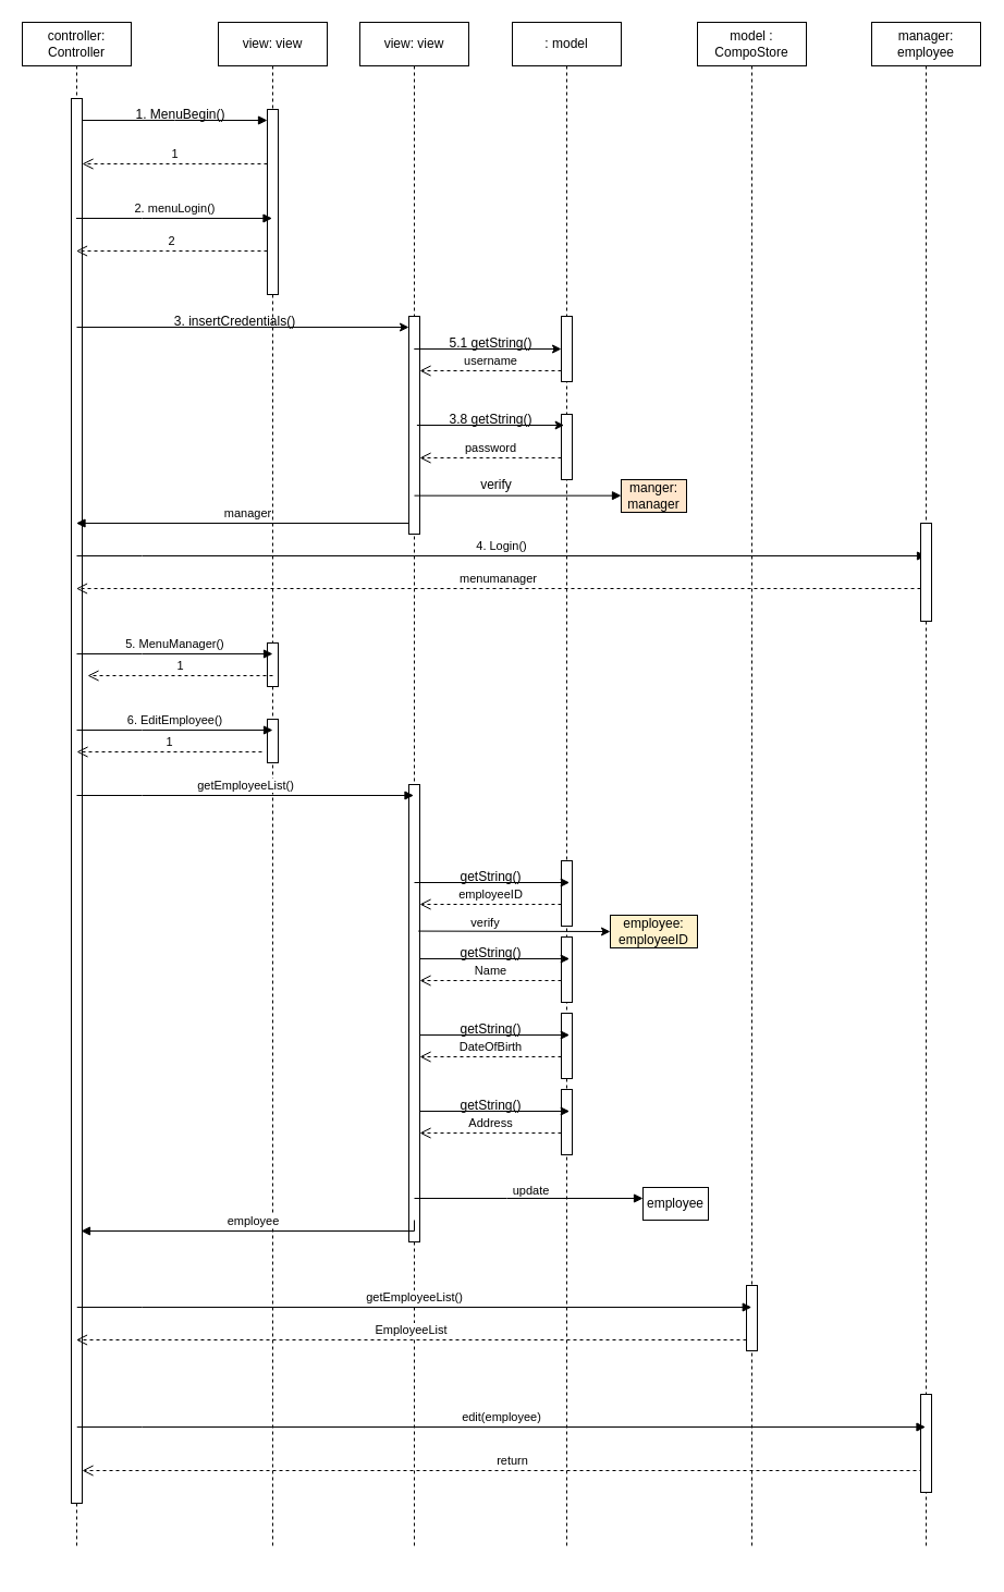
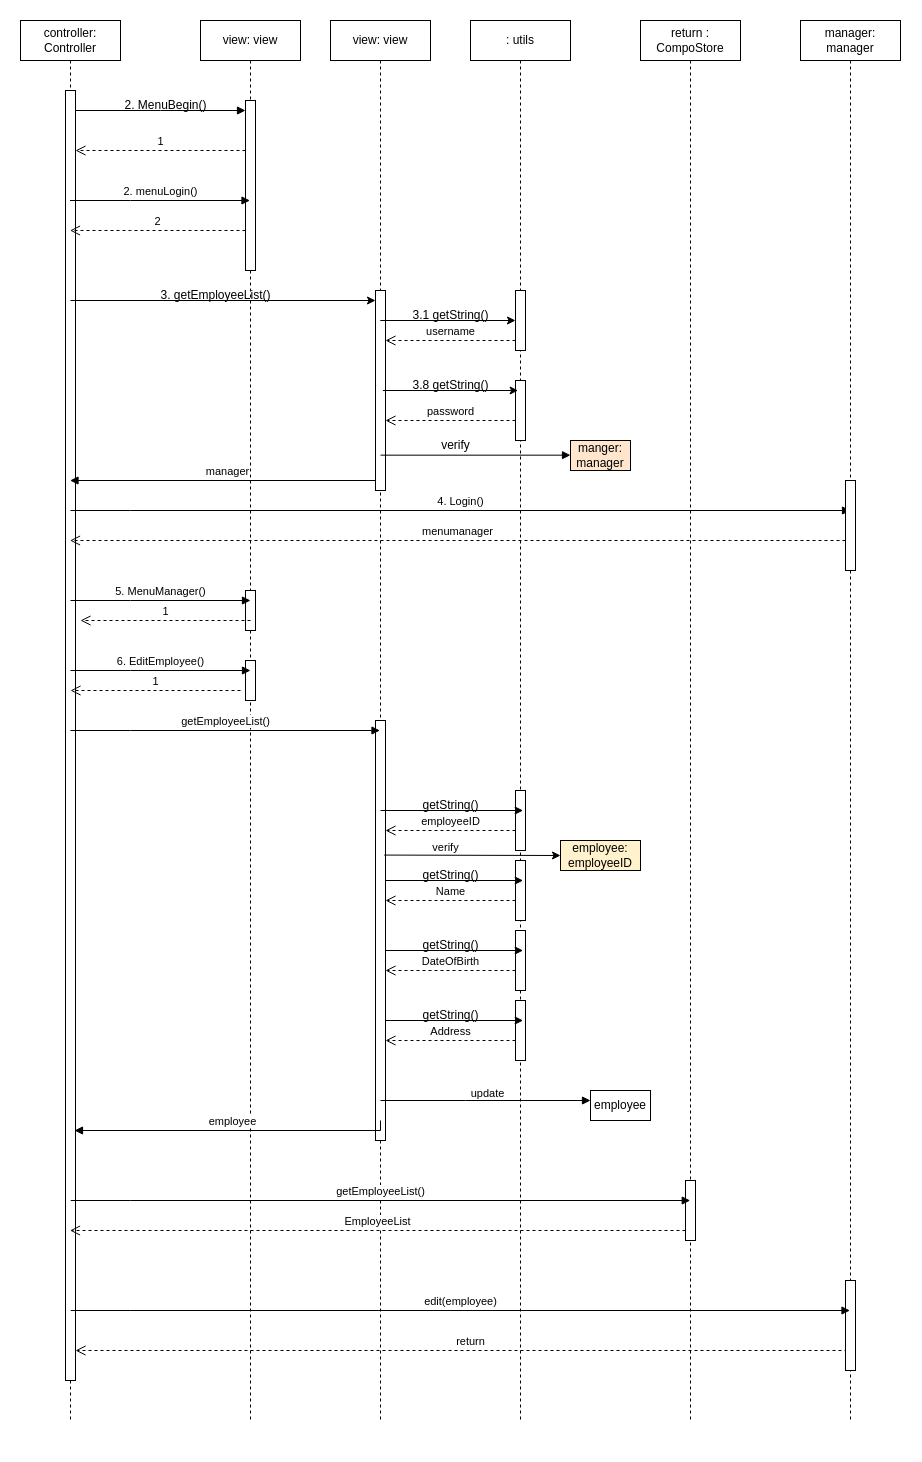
- <mxCell id="19" value=": model" style="shape=umlLifeline;perimeter=lifelinePerimeter;whiteSpace=wrap;html=1;container=0;dropTarget=0;collapsible=0;recursiveResize=0;outlineConnect=0;portConstraint=eastwest;newEdgeStyle={&quot;edgeStyle&quot;:&quot;elbowEdgeStyle&quot;,&quot;elbow&quot;:&quot;vertical&quot;,&quot;curved&quot;:0,&quot;rounded&quot;:0};" parent="1" vertex="1"><mxGeometry x="470" y="20" width="100" height="1400" as="geometry" /></mxCell>
+ <mxCell id="19" value=": utils" style="shape=umlLifeline;perimeter=lifelinePerimeter;whiteSpace=wrap;html=1;container=0;dropTarget=0;collapsible=0;recursiveResize=0;outlineConnect=0;portConstraint=eastwest;newEdgeStyle={&quot;edgeStyle&quot;:&quot;elbowEdgeStyle&quot;,&quot;elbow&quot;:&quot;vertical&quot;,&quot;curved&quot;:0,&quot;rounded&quot;:0};" parent="1" vertex="1"><mxGeometry x="470" y="20" width="100" height="1400" as="geometry" /></mxCell>
- <mxCell id="43" value="model : CompoStore" style="shape=umlLifeline;perimeter=lifelinePerimeter;whiteSpace=wrap;html=1;container=0;dropTarget=0;collapsible=0;recursiveResize=0;outlineConnect=0;portConstraint=eastwest;newEdgeStyle={&quot;edgeStyle&quot;:&quot;elbowEdgeStyle&quot;,&quot;elbow&quot;:&quot;vertical&quot;,&quot;curved&quot;:0,&quot;rounded&quot;:0};" parent="1" vertex="1"><mxGeometry x="640" y="20" width="100" height="1400" as="geometry" /></mxCell>
+ <mxCell id="43" value="return : CompoStore" style="shape=umlLifeline;perimeter=lifelinePerimeter;whiteSpace=wrap;html=1;container=0;dropTarget=0;collapsible=0;recursiveResize=0;outlineConnect=0;portConstraint=eastwest;newEdgeStyle={&quot;edgeStyle&quot;:&quot;elbowEdgeStyle&quot;,&quot;elbow&quot;:&quot;vertical&quot;,&quot;curved&quot;:0,&quot;rounded&quot;:0};" parent="1" vertex="1"><mxGeometry x="640" y="20" width="100" height="1400" as="geometry" /></mxCell>
- <mxCell id="49" value="manager:&lt;div&gt;employee&lt;/div&gt;" style="shape=umlLifeline;perimeter=lifelinePerimeter;whiteSpace=wrap;html=1;container=0;dropTarget=0;collapsible=0;recursiveResize=0;outlineConnect=0;portConstraint=eastwest;newEdgeStyle={&quot;edgeStyle&quot;:&quot;elbowEdgeStyle&quot;,&quot;elbow&quot;:&quot;vertical&quot;,&quot;curved&quot;:0,&quot;rounded&quot;:0};" parent="1" vertex="1"><mxGeometry x="800" y="20" width="100" height="1400" as="geometry" /></mxCell>
+ <mxCell id="49" value="manager:&lt;div&gt;manager&lt;/div&gt;" style="shape=umlLifeline;perimeter=lifelinePerimeter;whiteSpace=wrap;html=1;container=0;dropTarget=0;collapsible=0;recursiveResize=0;outlineConnect=0;portConstraint=eastwest;newEdgeStyle={&quot;edgeStyle&quot;:&quot;elbowEdgeStyle&quot;,&quot;elbow&quot;:&quot;vertical&quot;,&quot;curved&quot;:0,&quot;rounded&quot;:0};" parent="1" vertex="1"><mxGeometry x="800" y="20" width="100" height="1400" as="geometry" /></mxCell>
- <mxCell id="10" value="1. MenuBegin()" style="text;html=1;align=center;verticalAlign=middle;resizable=0;points=[];autosize=1;strokeColor=none;fillColor=none;" parent="1" vertex="1"><mxGeometry x="110" y="90" width="110" height="30" as="geometry" /></mxCell>
+ <mxCell id="10" value="2. MenuBegin()" style="text;html=1;align=center;verticalAlign=middle;resizable=0;points=[];autosize=1;strokeColor=none;fillColor=none;" parent="1" vertex="1"><mxGeometry x="110" y="90" width="110" height="30" as="geometry" /></mxCell>
- <mxCell id="16" value="3. insertCredentials()" style="text;html=1;align=center;verticalAlign=middle;resizable=0;points=[];autosize=1;strokeColor=none;fillColor=none;" parent="1" vertex="1"><mxGeometry x="150" y="280" width="130" height="30" as="geometry" /></mxCell>
+ <mxCell id="16" value="3. getEmployeeList()" style="text;html=1;align=center;verticalAlign=middle;resizable=0;points=[];autosize=1;strokeColor=none;fillColor=none;" parent="1" vertex="1"><mxGeometry x="150" y="280" width="130" height="30" as="geometry" /></mxCell>
- <mxCell id="35" value="5.1 getString()" style="text;html=1;align=center;verticalAlign=middle;resizable=0;points=[];autosize=1;strokeColor=none;fillColor=none;" parent="1" vertex="1"><mxGeometry x="400" y="300" width="100" height="30" as="geometry" /></mxCell>
+ <mxCell id="35" value="3.1 getString()" style="text;html=1;align=center;verticalAlign=middle;resizable=0;points=[];autosize=1;strokeColor=none;fillColor=none;" parent="1" vertex="1"><mxGeometry x="400" y="300" width="100" height="30" as="geometry" /></mxCell>
